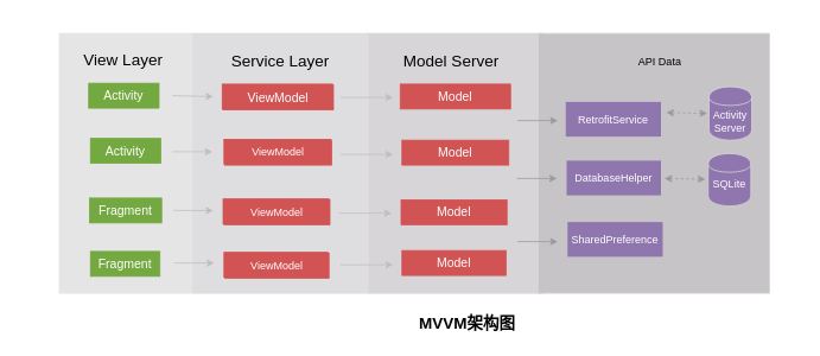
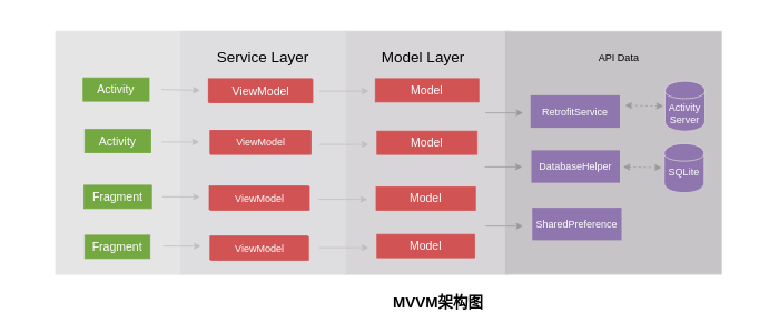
- <mxCell id="5" value="&lt;font style=&quot;font-size: 18px&quot;&gt;View Layer&lt;/font&gt;" style="text;html=1;strokeColor=none;fillColor=none;align=center;verticalAlign=middle;whiteSpace=wrap;rounded=0;" parent="1" vertex="1"><mxGeometry x="86" y="57" width="104" height="20" as="geometry" /></mxCell>
- <mxCell id="28" value="&lt;font style=&quot;font-size: 18px&quot;&gt;Model Server&lt;/font&gt;" style="text;html=1;strokeColor=none;fillColor=none;align=center;verticalAlign=middle;whiteSpace=wrap;rounded=0;fontStyle=0;fontColor=#000000;" parent="1" vertex="1"><mxGeometry x="428" y="58" width="157" height="20" as="geometry" /></mxCell>
+ <mxCell id="28" value="&lt;font style=&quot;font-size: 18px&quot;&gt;Model Layer&lt;/font&gt;" style="text;html=1;strokeColor=none;fillColor=none;align=center;verticalAlign=middle;whiteSpace=wrap;rounded=0;fontStyle=0;fontColor=#000000;" parent="1" vertex="1"><mxGeometry x="428" y="58" width="157" height="20" as="geometry" /></mxCell>
